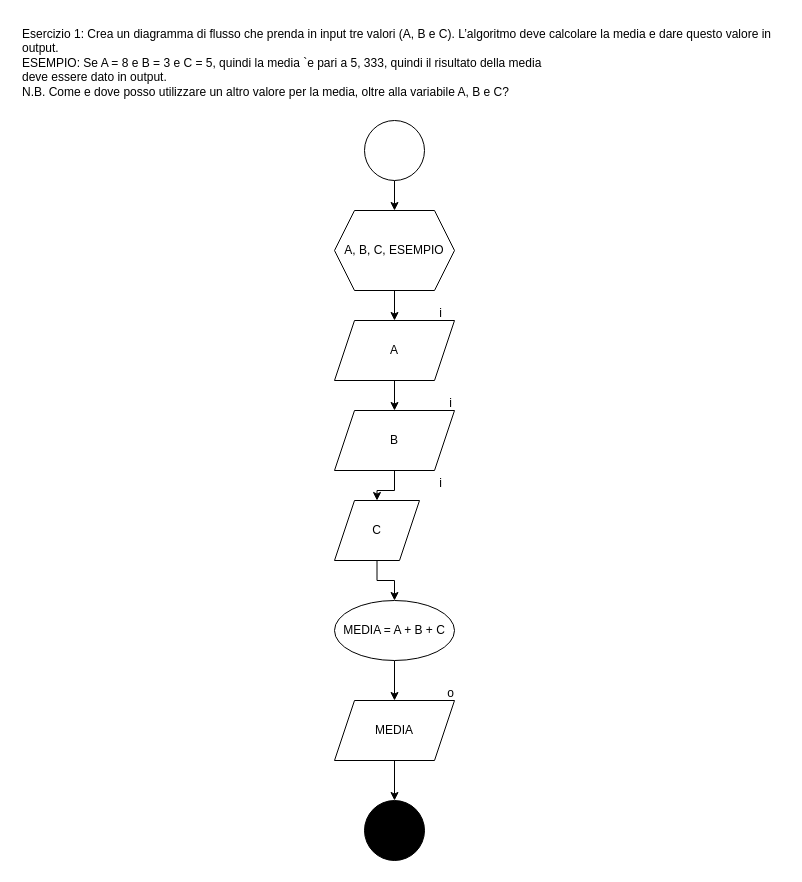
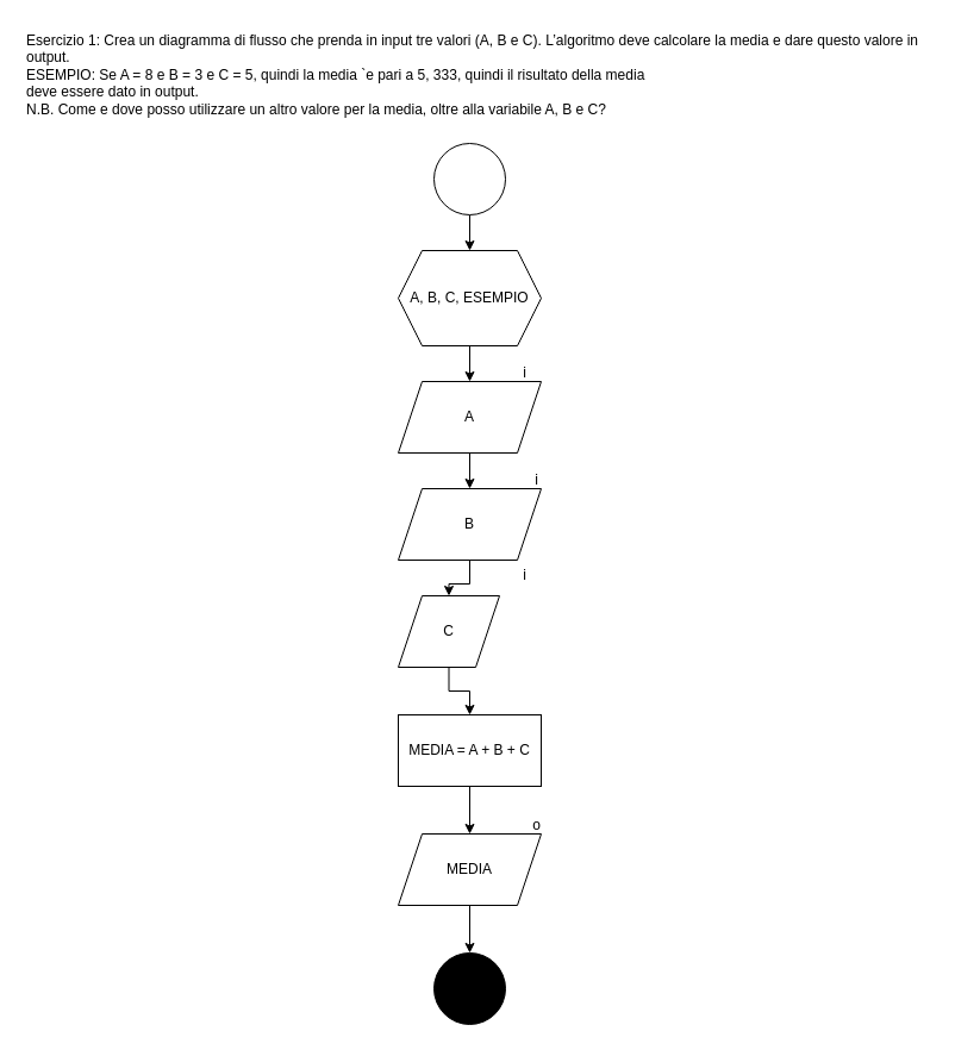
- <mxCell id="14" value="MEDIA = A + B + C" style="ellipse;whiteSpace=wrap;html=1;" vertex="1" parent="1"><mxGeometry x="334" y="600" width="120" height="60" as="geometry" /></mxCell>
+ <mxCell id="14" value="MEDIA = A + B + C" style="whiteSpace=wrap;html=1;" vertex="1" parent="1"><mxGeometry x="334" y="600" width="120" height="60" as="geometry" /></mxCell>
